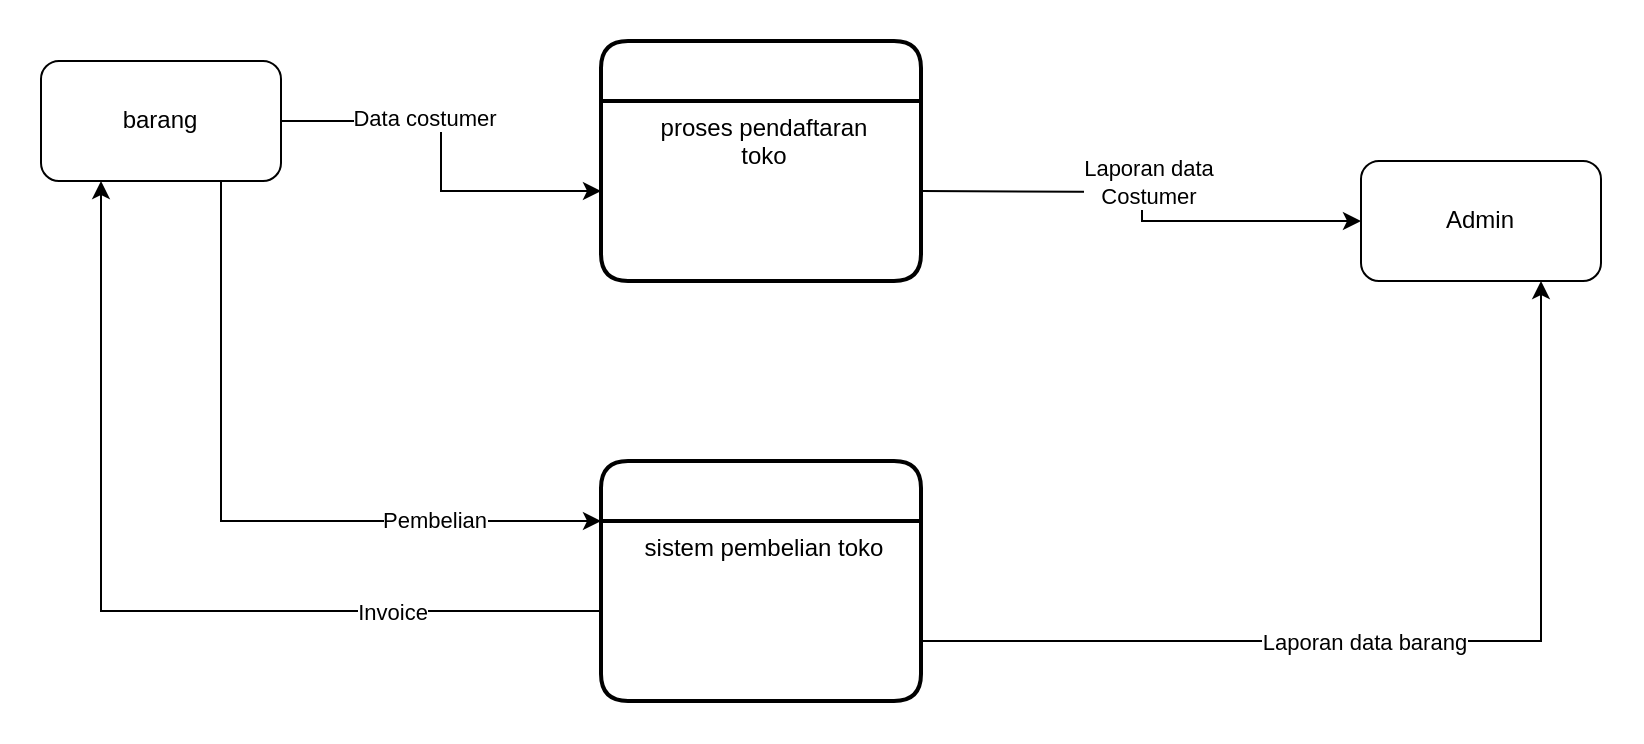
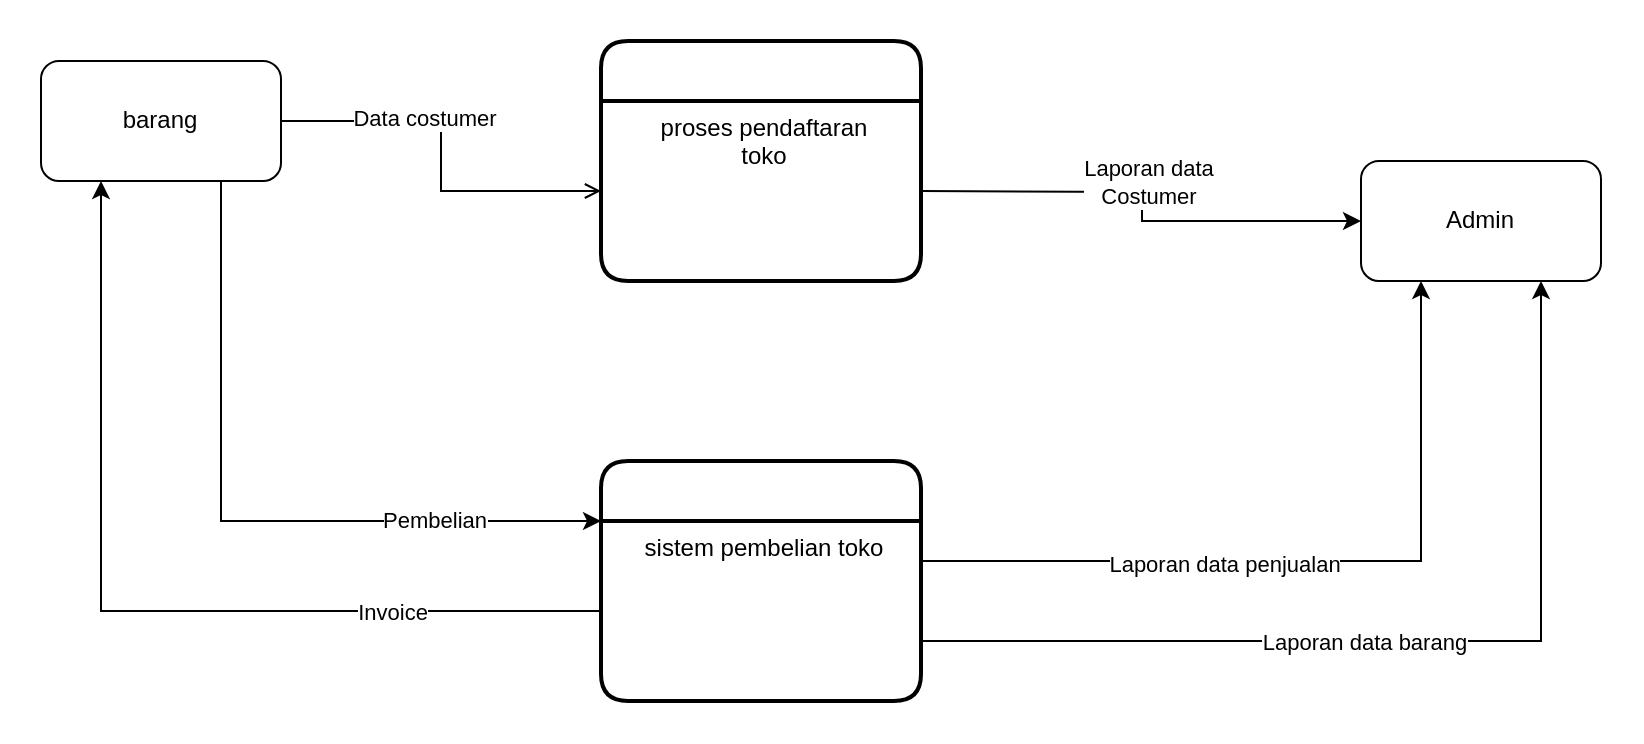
- <mxCell id="2" style="edgeStyle=orthogonalEdgeStyle;rounded=0;orthogonalLoop=1;jettySize=auto;html=1;entryX=0;entryY=0.5;entryDx=0;entryDy=0;" edge="1" parent="1" source="6" target="8"><mxGeometry relative="1" as="geometry" /></mxCell>
+ <mxCell id="2" style="edgeStyle=orthogonalEdgeStyle;rounded=0;orthogonalLoop=1;jettySize=auto;html=1;entryX=0;entryY=0.5;entryDx=0;entryDy=0;endArrow=open;" edge="1" parent="1" source="6" target="8"><mxGeometry relative="1" as="geometry" /></mxCell>
+ <mxCell id="18" style="edgeStyle=orthogonalEdgeStyle;rounded=0;orthogonalLoop=1;jettySize=auto;html=1;entryX=0.25;entryY=1;entryDx=0;entryDy=0;" edge="1" parent="1" source="15" target="9"><mxGeometry relative="1" as="geometry"><Array as="points"><mxPoint x="710" y="280" /></Array></mxGeometry></mxCell>
+ <mxCell id="19" value="Laporan data penjualan" style="edgeLabel;html=1;align=center;verticalAlign=middle;resizable=0;points=[];" vertex="1" connectable="0" parent="18"><mxGeometry x="-0.226" y="-1" relative="1" as="geometry"><mxPoint as="offset" /></mxGeometry></mxCell>
